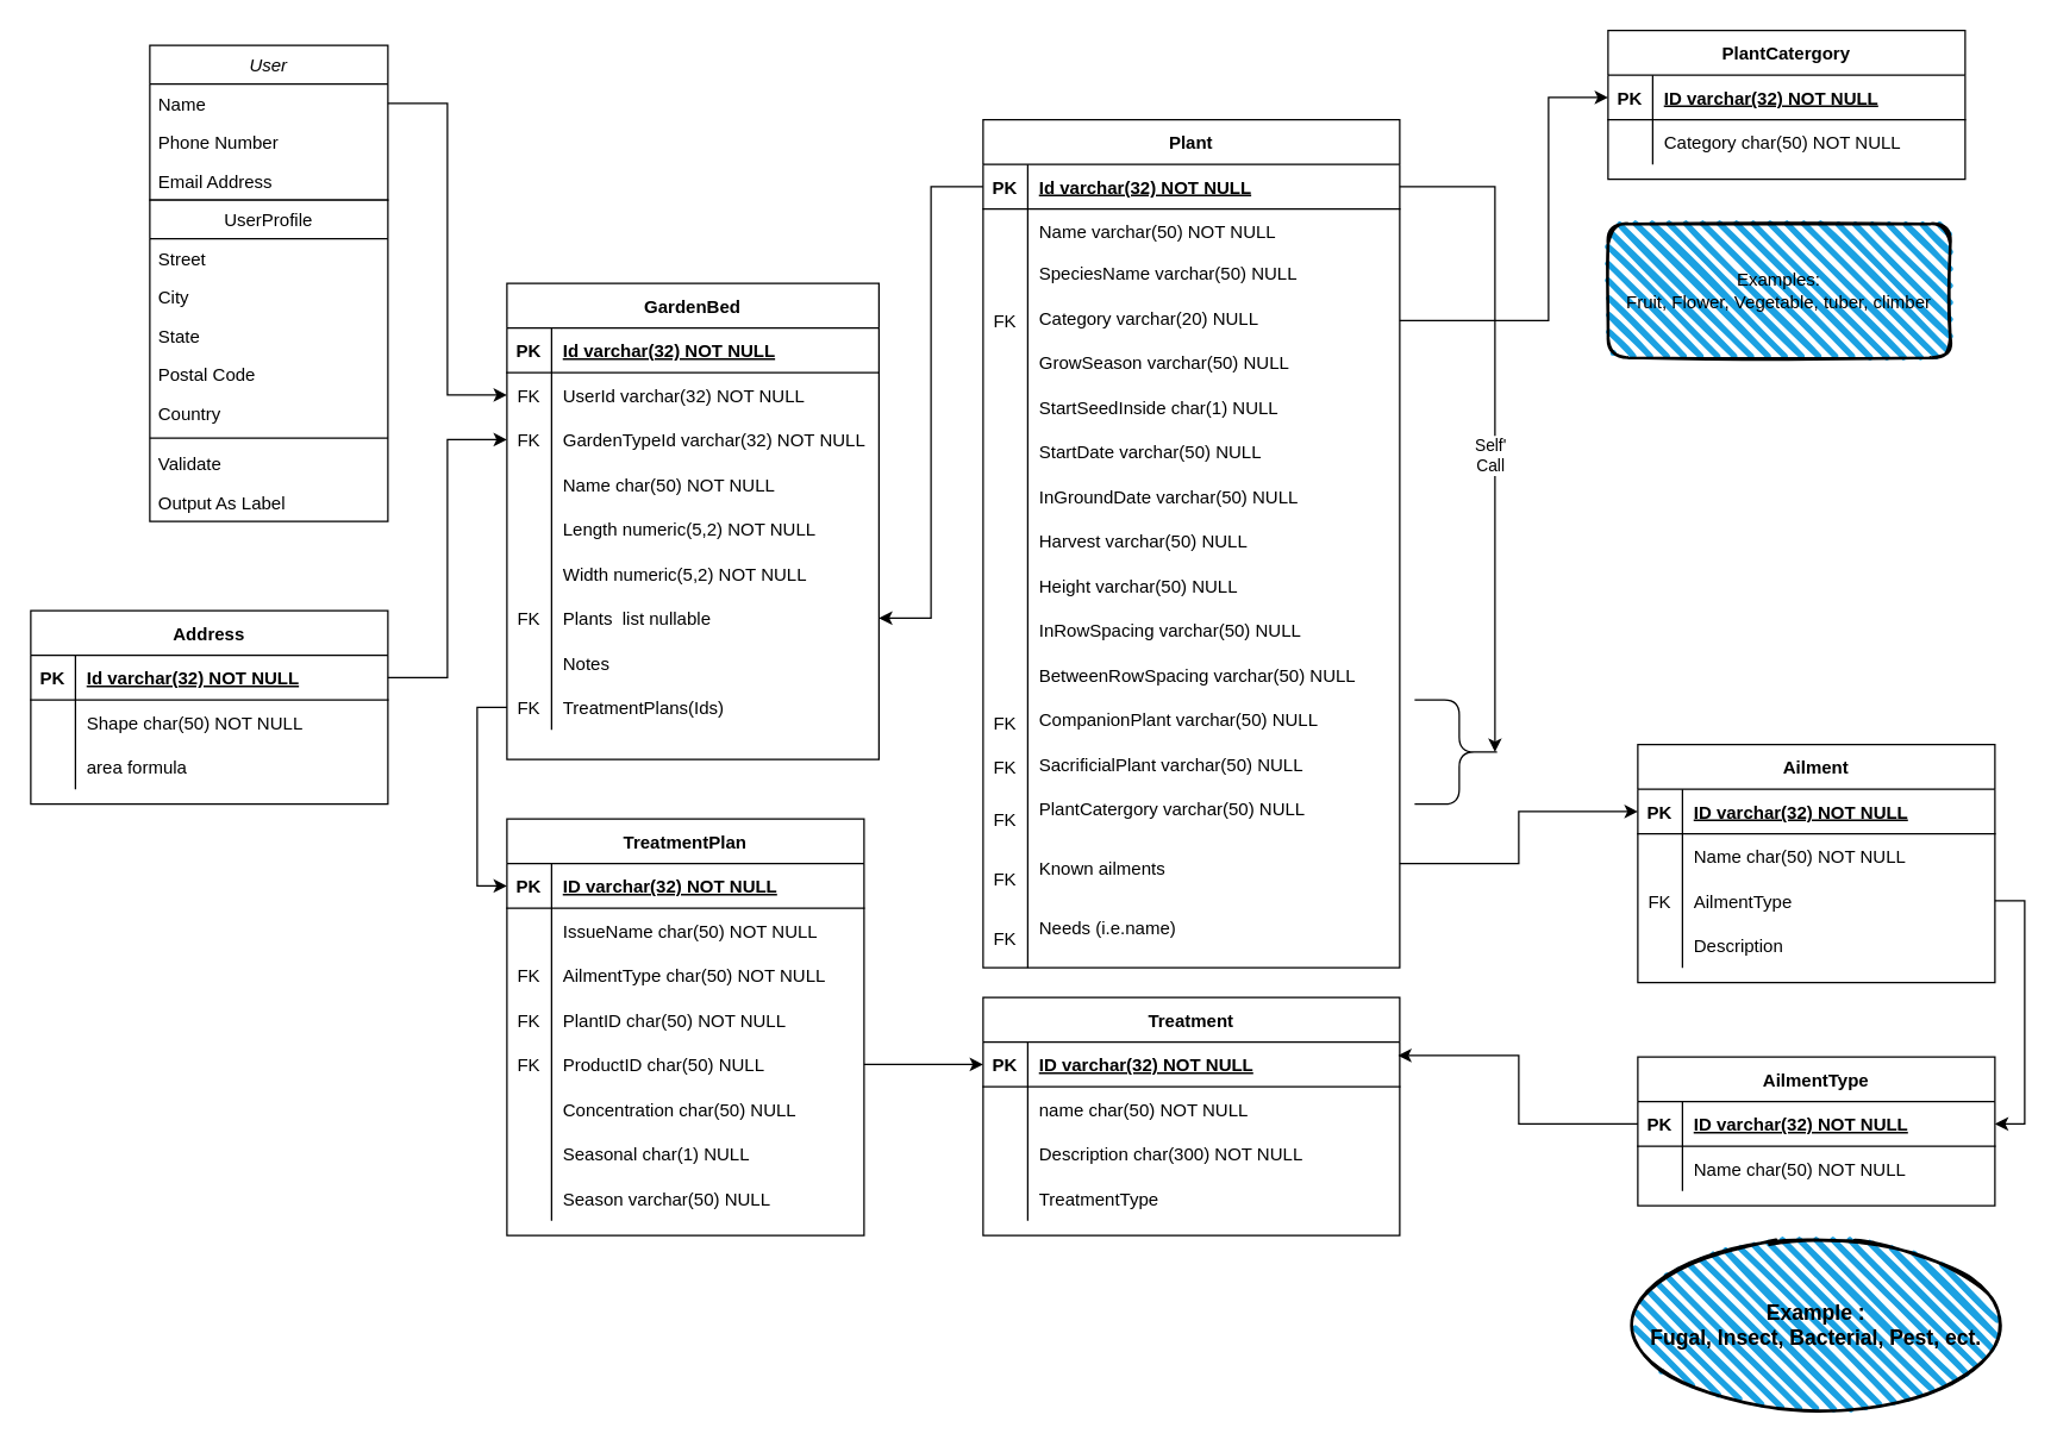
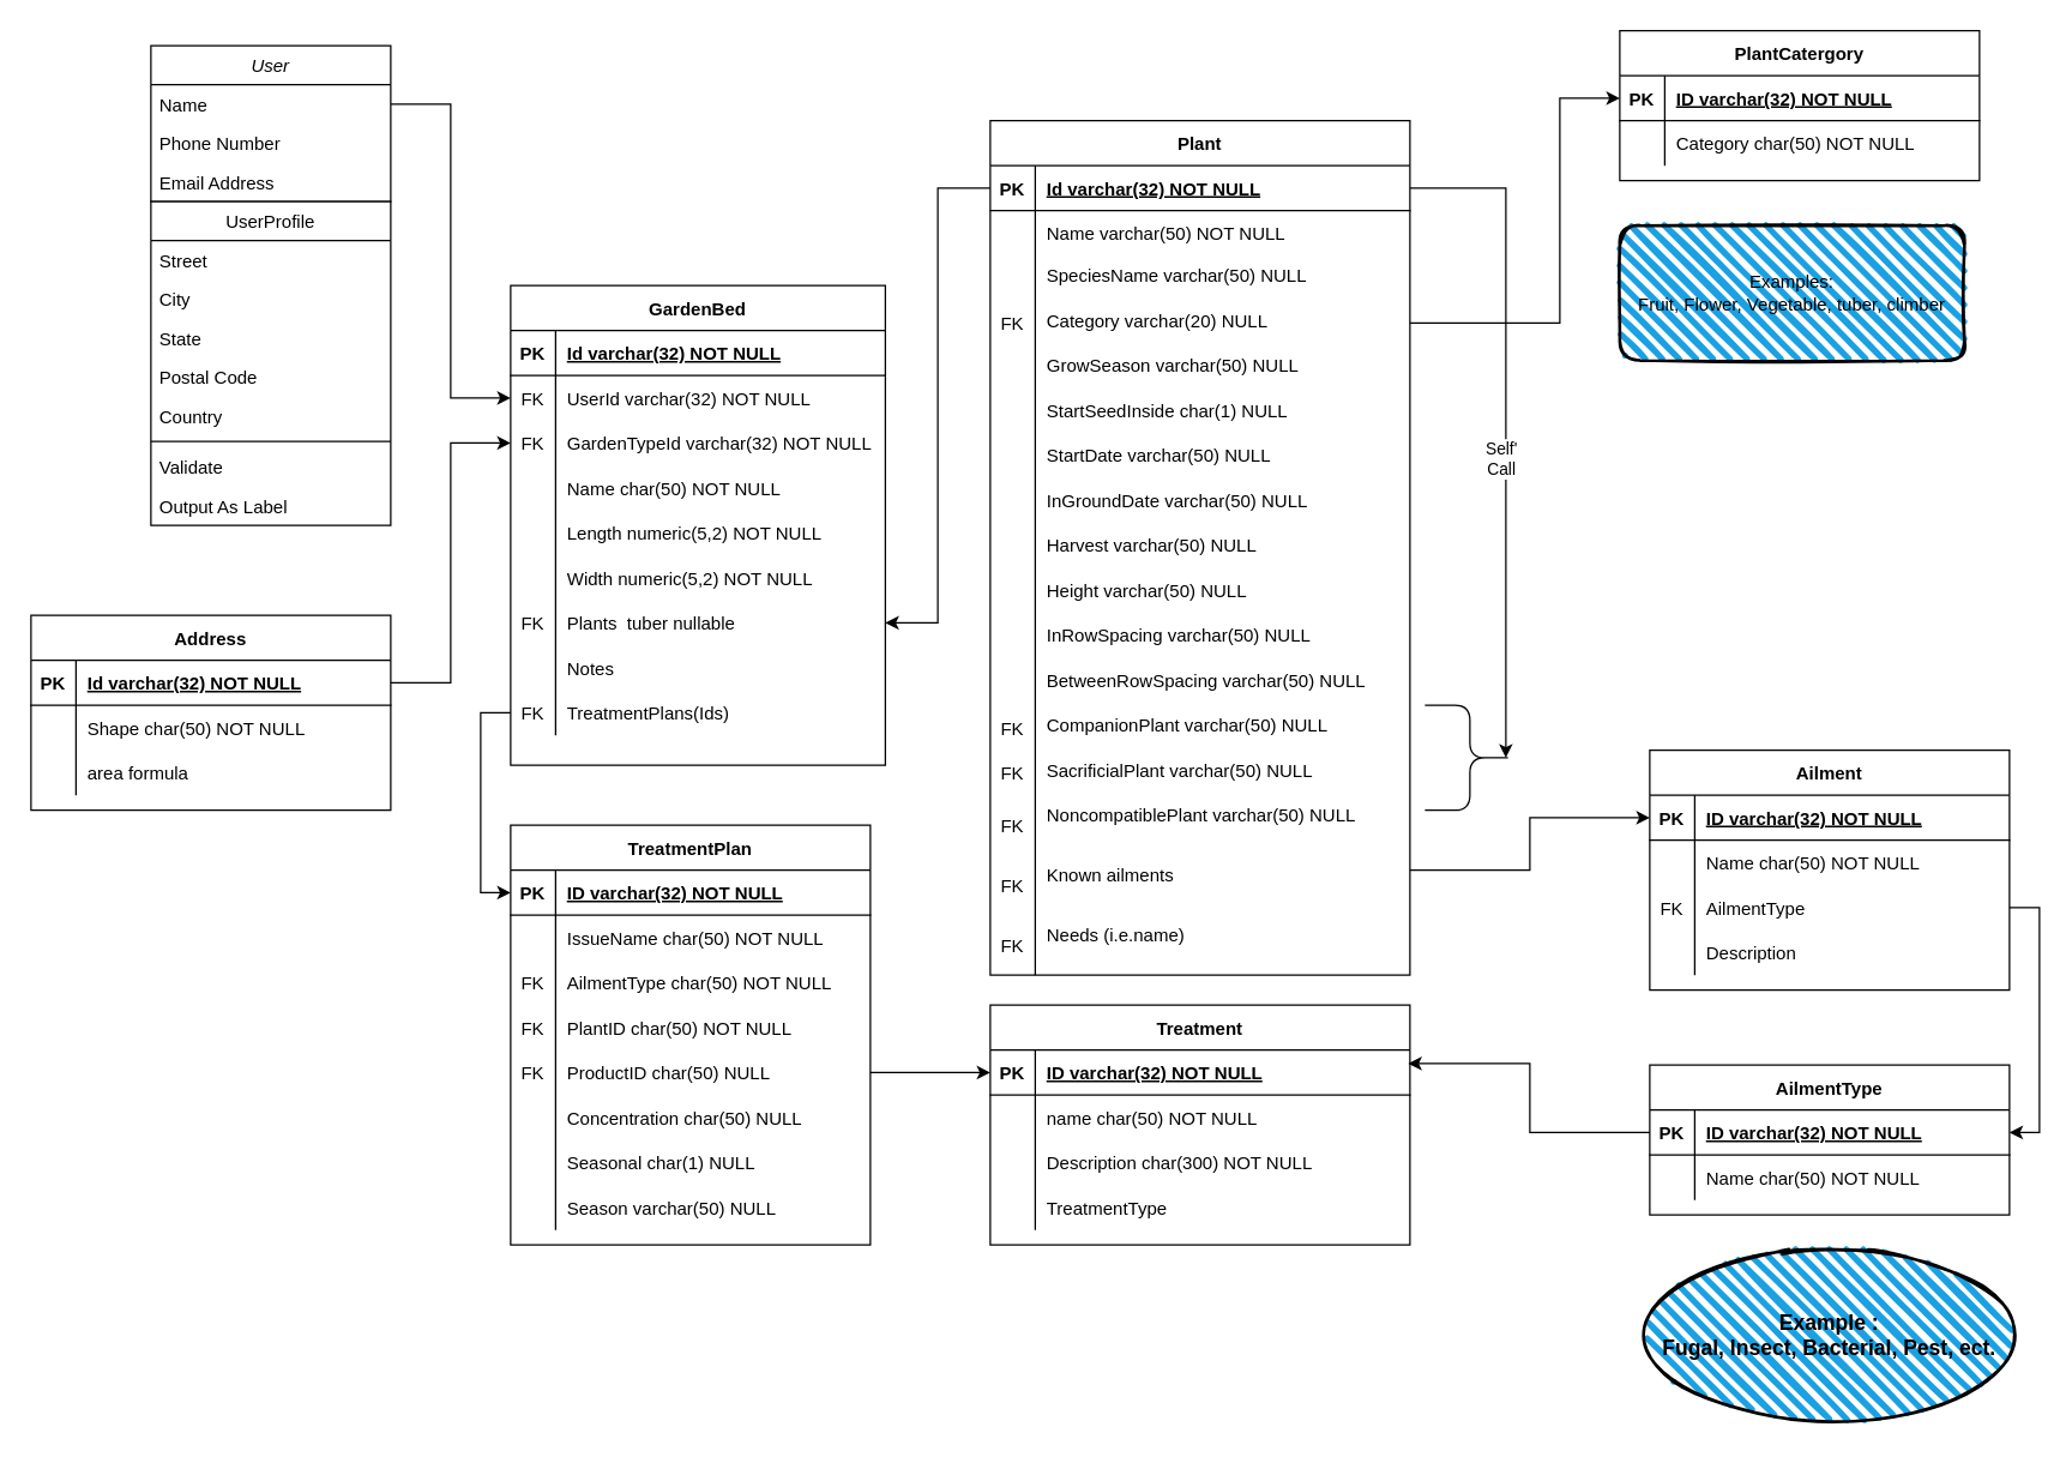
- <mxCell id="89" value="Plants  list nullable" style="shape=partialRectangle;overflow=hidden;connectable=0;fillColor=none;top=0;left=0;bottom=0;right=0;align=left;spacingLeft=6;" vertex="1" parent="87"><mxGeometry x="30" width="220" height="30" as="geometry"><mxRectangle width="220" height="30" as="alternateBounds" /></mxGeometry></mxCell>
+ <mxCell id="89" value="Plants  tuber nullable" style="shape=partialRectangle;overflow=hidden;connectable=0;fillColor=none;top=0;left=0;bottom=0;right=0;align=left;spacingLeft=6;" vertex="1" parent="87"><mxGeometry x="30" width="220" height="30" as="geometry"><mxRectangle width="220" height="30" as="alternateBounds" /></mxGeometry></mxCell>
- <mxCell id="164" value="PlantCatergory varchar(50) NULL&amp;nbsp;" style="shape=partialRectangle;overflow=hidden;connectable=0;fillColor=none;top=0;left=0;bottom=0;right=0;align=left;spacingLeft=6;flipV=1;flipH=1;verticalAlign=top;html=1;" vertex="1" parent="162"><mxGeometry x="30" width="250" height="40" as="geometry"><mxRectangle width="250" height="40" as="alternateBounds" /></mxGeometry></mxCell>
+ <mxCell id="164" value="NoncompatiblePlant varchar(50) NULL&amp;nbsp;" style="shape=partialRectangle;overflow=hidden;connectable=0;fillColor=none;top=0;left=0;bottom=0;right=0;align=left;spacingLeft=6;flipV=1;flipH=1;verticalAlign=top;html=1;" vertex="1" parent="162"><mxGeometry x="30" width="250" height="40" as="geometry"><mxRectangle width="250" height="40" as="alternateBounds" /></mxGeometry></mxCell>
